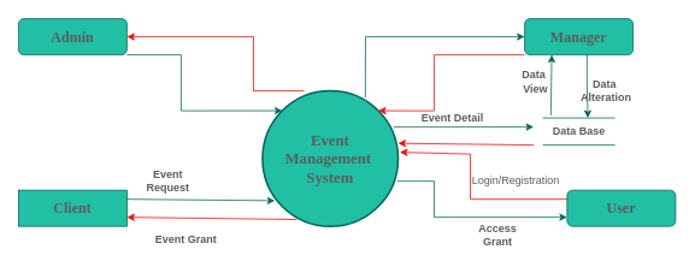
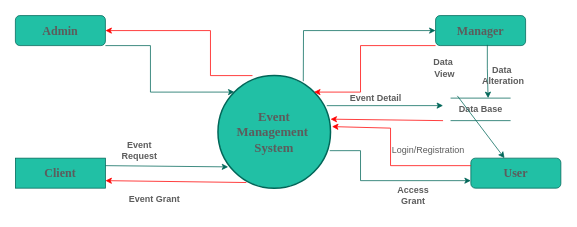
- <mxCell id="20" value="" style="endArrow=classic;html=1;rounded=0;strokeColor=#006658;entryX=0.25;entryY=1;entryDx=0;entryDy=0;exitX=0.113;exitY=-0.1;exitDx=0;exitDy=0;exitPerimeter=0;fontColor=#5C5C5C;" edge="1" parent="1" source="19" target="2"><mxGeometry width="50" height="50" relative="1" as="geometry"><mxPoint x="600" y="120" as="sourcePoint" /><mxPoint x="650" y="70" as="targetPoint" /></mxGeometry></mxCell>
+ <mxCell id="20" value="" style="endArrow=classic;html=1;rounded=0;strokeColor=#006658;exitX=0.113;exitY=-0.1;exitDx=0;exitDy=0;exitPerimeter=0;fontColor=#5C5C5C;" edge="1" parent="1" source="19" target="4"><mxGeometry width="50" height="50" relative="1" as="geometry"><mxPoint x="600" y="120" as="sourcePoint" /><mxPoint x="650" y="70" as="targetPoint" /></mxGeometry></mxCell>
